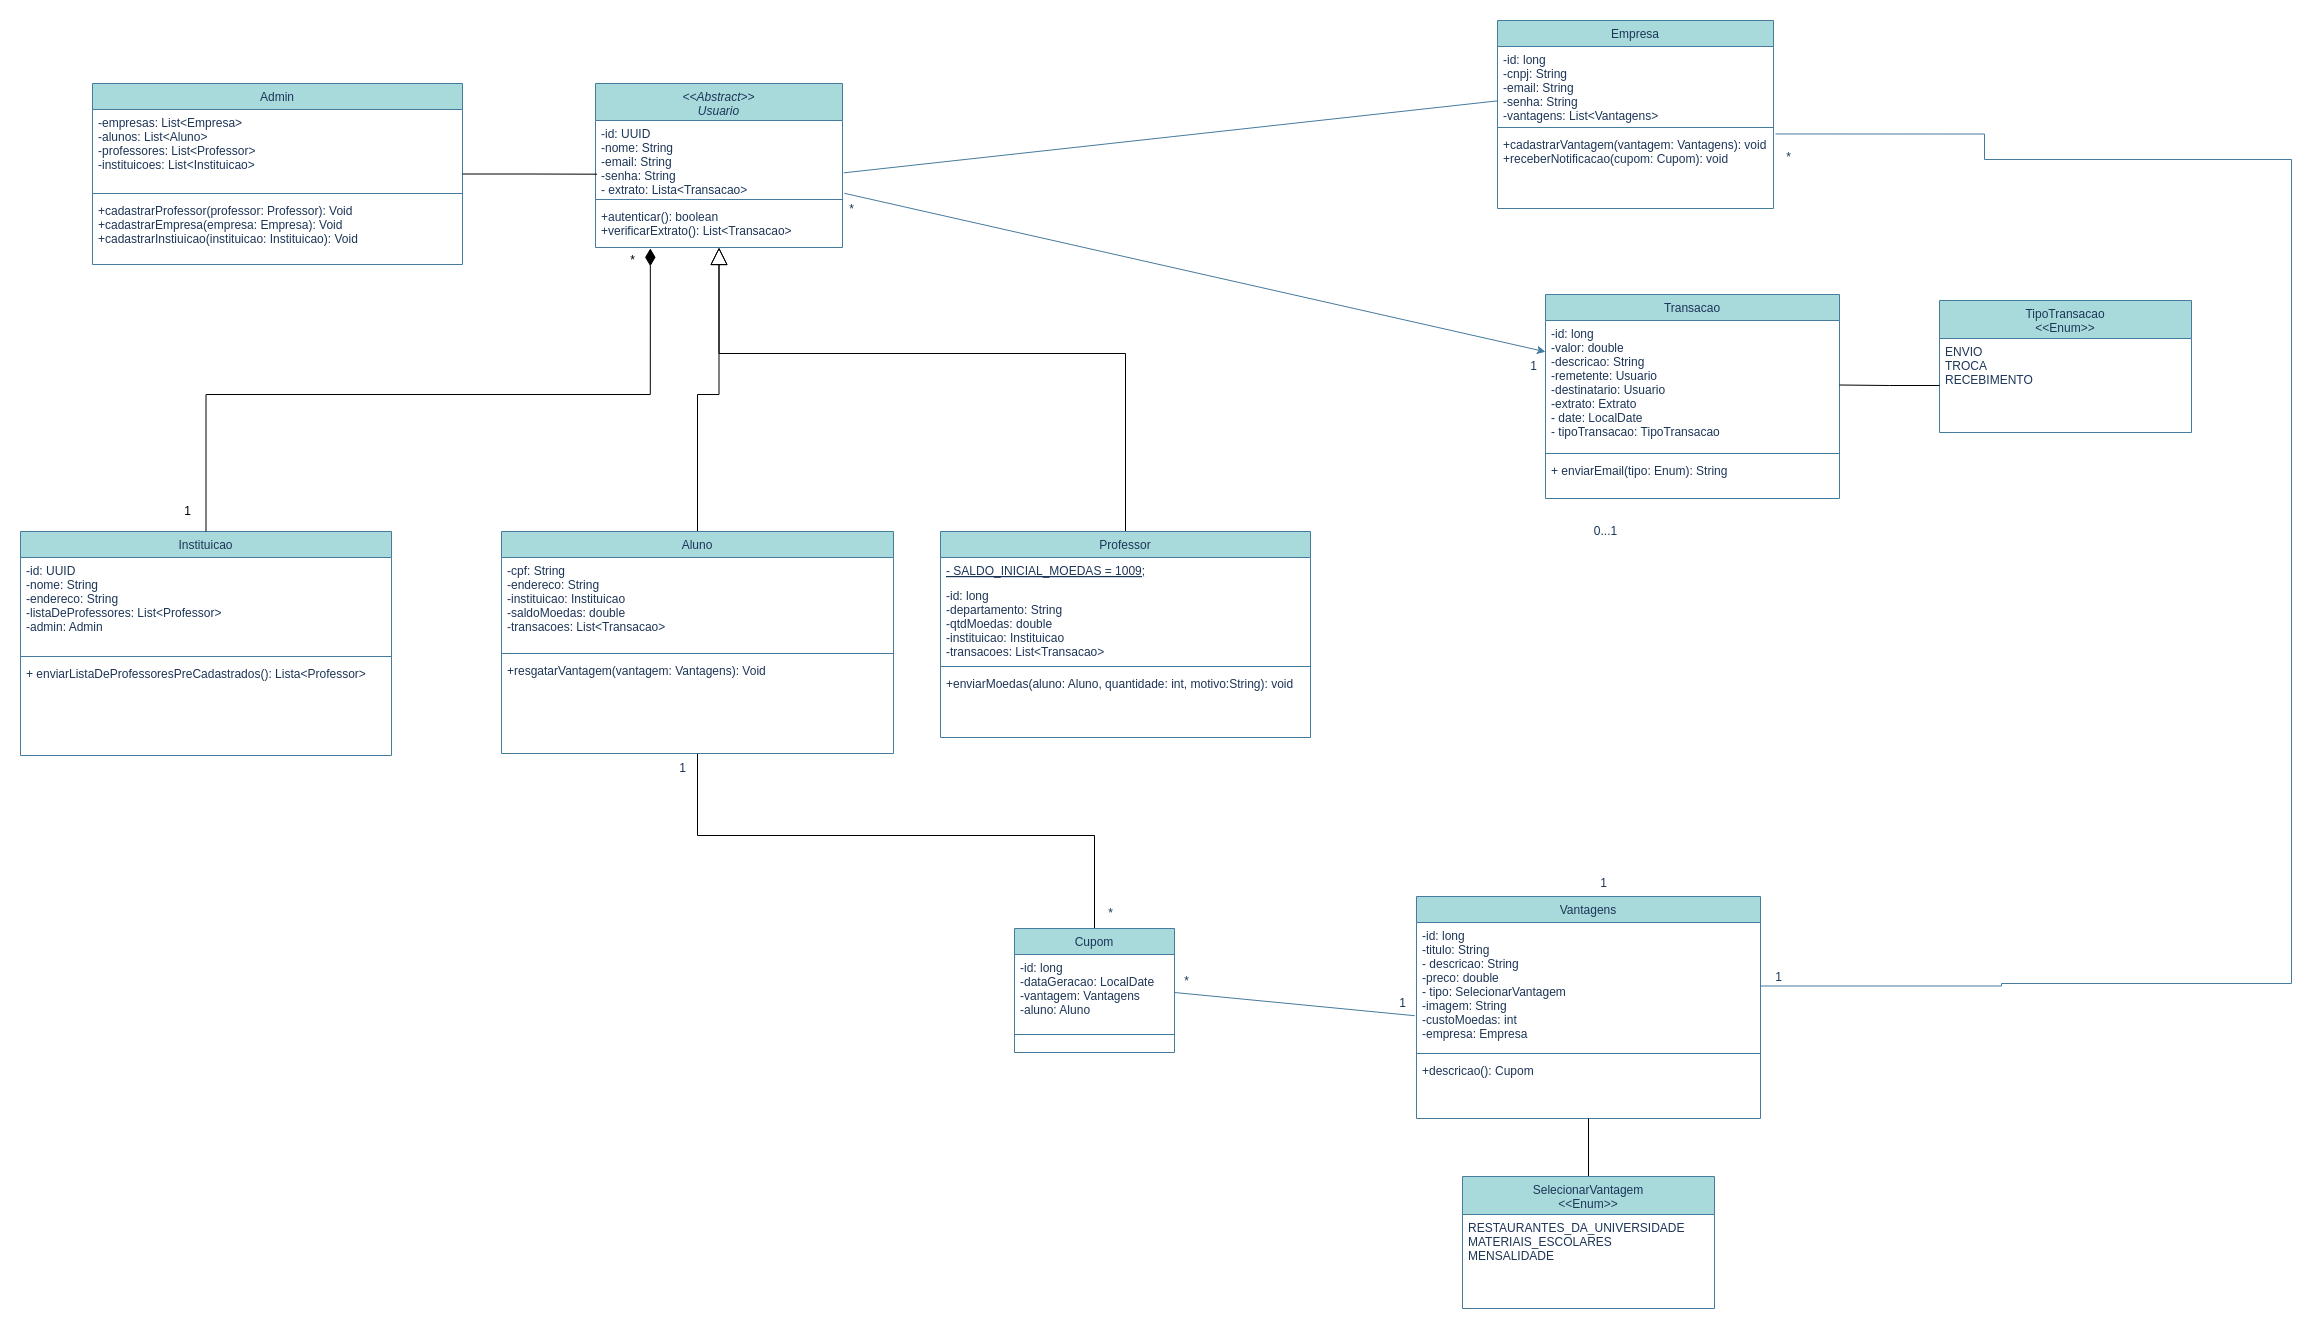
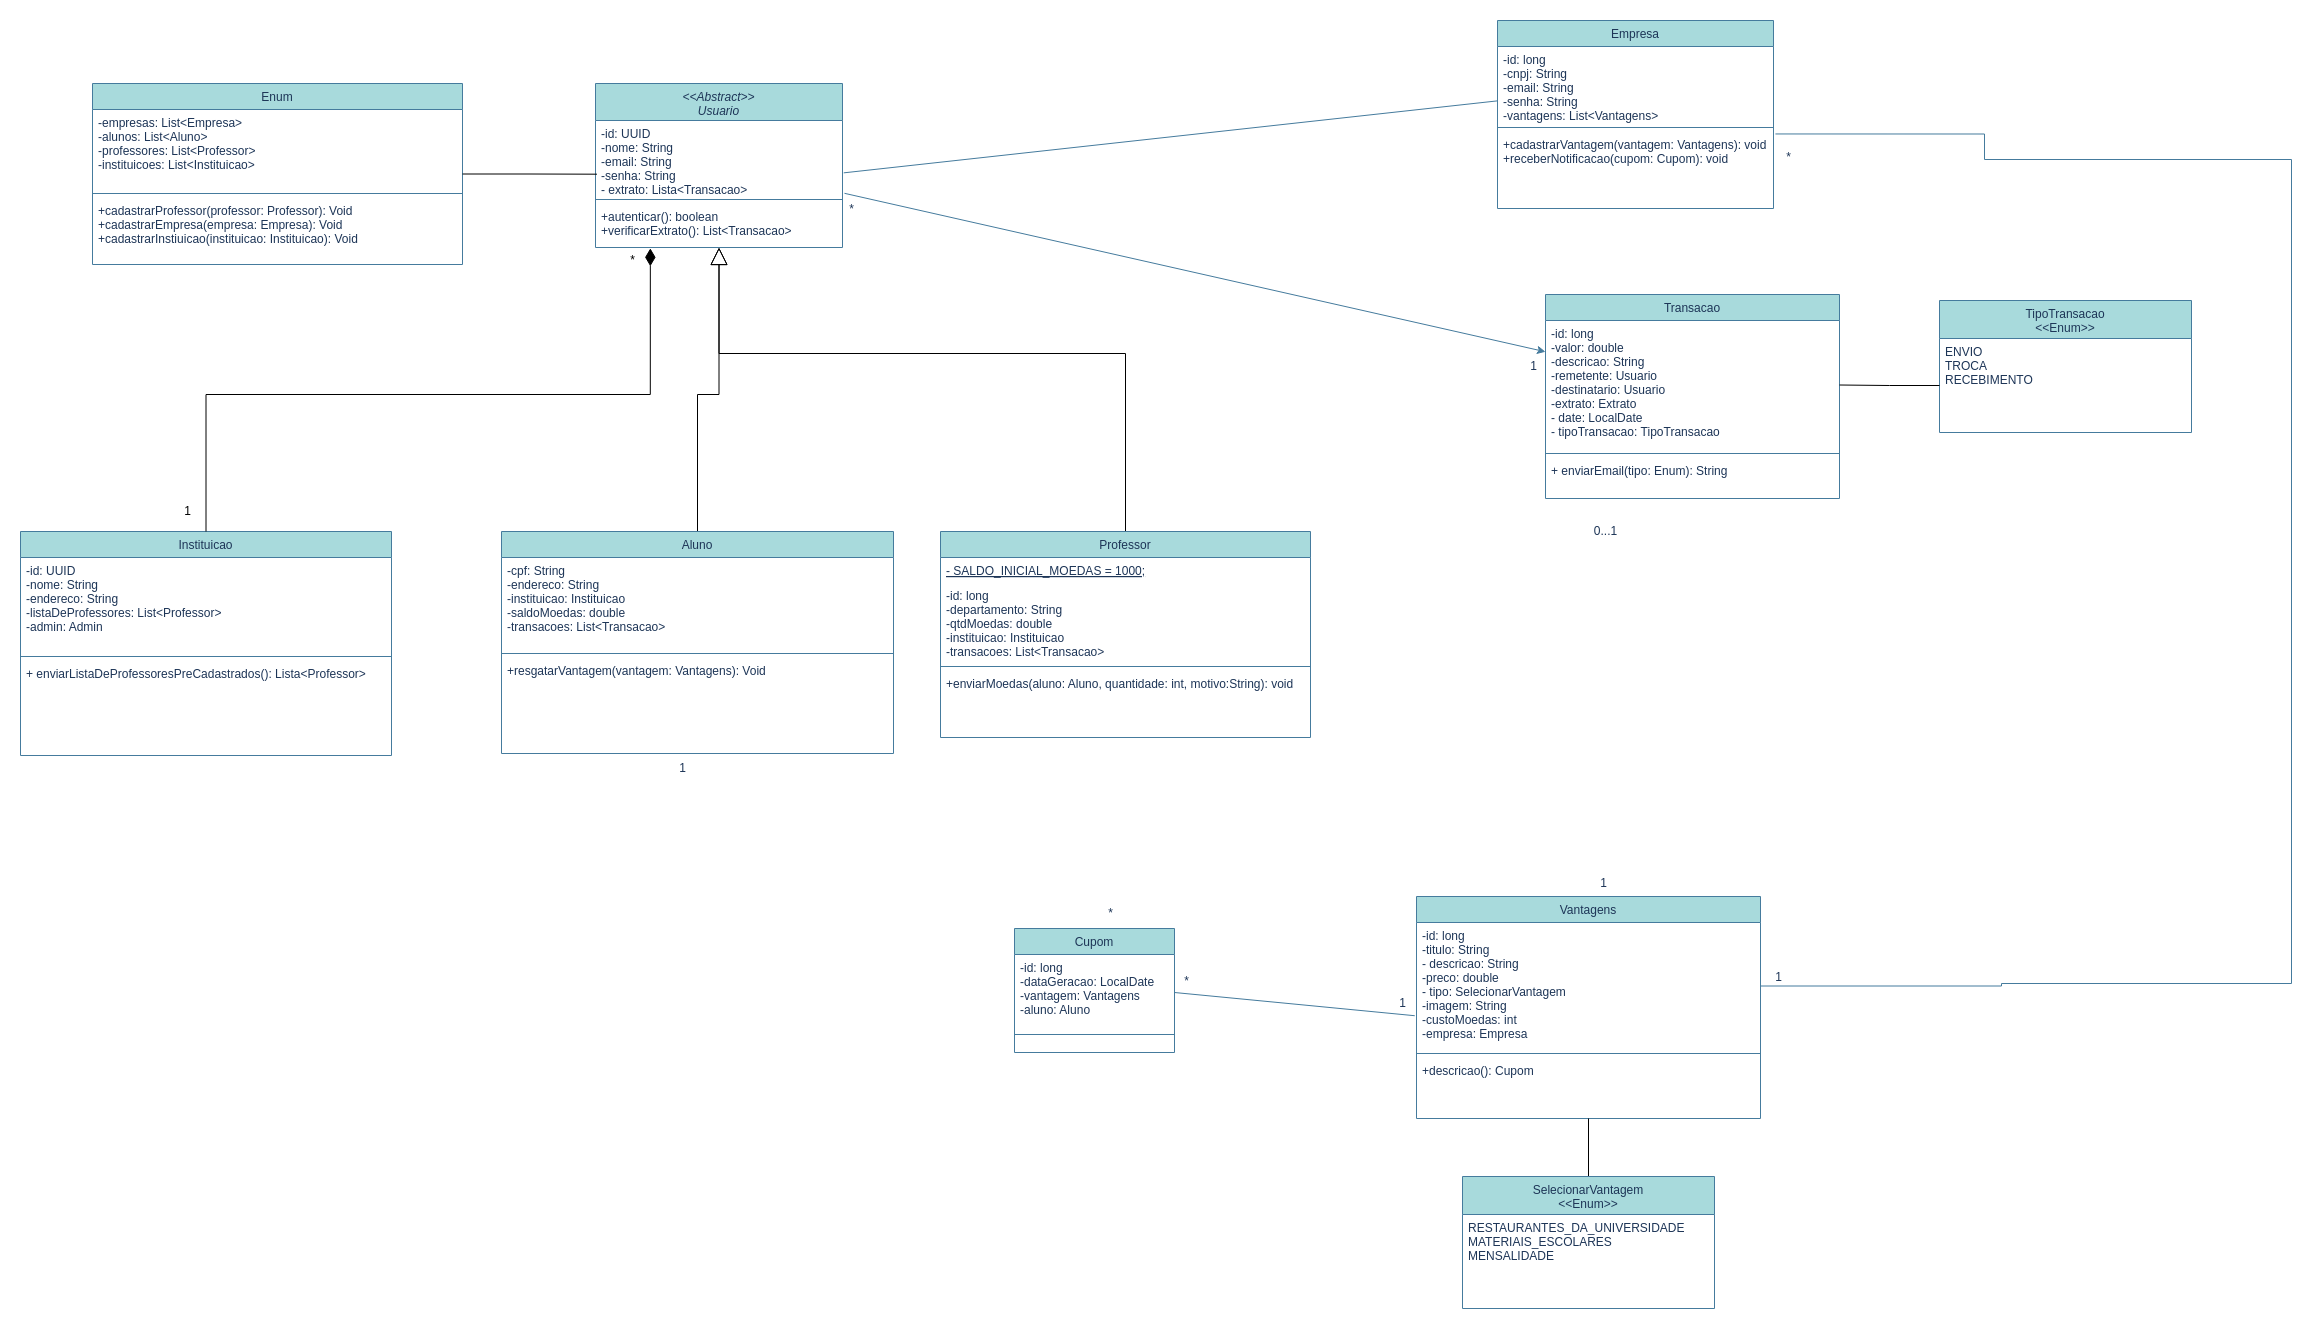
- <mxCell id="47" value="Admin" style="swimlane;fontStyle=0;align=center;verticalAlign=top;childLayout=stackLayout;horizontal=1;startSize=26;horizontalStack=0;resizeParent=1;resizeLast=0;collapsible=1;marginBottom=0;rounded=0;shadow=0;strokeWidth=1;labelBackgroundColor=none;fillColor=#A8DADC;strokeColor=#457B9D;fontColor=#1D3557;" parent="1" vertex="1"><mxGeometry x="92" y="83" width="370" height="181" as="geometry"><mxRectangle x="340" y="380" width="170" height="26" as="alternateBounds" /></mxGeometry></mxCell>
+ <mxCell id="47" value="Enum" style="swimlane;fontStyle=0;align=center;verticalAlign=top;childLayout=stackLayout;horizontal=1;startSize=26;horizontalStack=0;resizeParent=1;resizeLast=0;collapsible=1;marginBottom=0;rounded=0;shadow=0;strokeWidth=1;labelBackgroundColor=none;fillColor=#A8DADC;strokeColor=#457B9D;fontColor=#1D3557;" parent="1" vertex="1"><mxGeometry x="92" y="83" width="370" height="181" as="geometry"><mxRectangle x="340" y="380" width="170" height="26" as="alternateBounds" /></mxGeometry></mxCell>
- <mxCell id="10" value="- SALDO_INICIAL_MOEDAS = 1009;" style="text;align=left;verticalAlign=top;spacingLeft=4;spacingRight=4;overflow=hidden;rotatable=0;points=[[0,0.5],[1,0.5]];portConstraint=eastwest;labelBackgroundColor=none;fontColor=#1D3557;fontStyle=4" parent="9" vertex="1"><mxGeometry y="26" width="370" height="25" as="geometry" /></mxCell>
+ <mxCell id="10" value="- SALDO_INICIAL_MOEDAS = 1000;" style="text;align=left;verticalAlign=top;spacingLeft=4;spacingRight=4;overflow=hidden;rotatable=0;points=[[0,0.5],[1,0.5]];portConstraint=eastwest;labelBackgroundColor=none;fontColor=#1D3557;fontStyle=4" parent="9" vertex="1"><mxGeometry y="26" width="370" height="25" as="geometry" /></mxCell>
- <mxCell id="3" style="edgeStyle=orthogonalEdgeStyle;rounded=0;orthogonalLoop=1;jettySize=auto;html=1;entryX=0.5;entryY=0;entryDx=0;entryDy=0;endArrow=none;startFill=0;" parent="1" source="4" target="34" edge="1"><mxGeometry relative="1" as="geometry"><Array as="points"><mxPoint x="697" y="835" /><mxPoint x="1094" y="835" /></Array></mxGeometry></mxCell>
